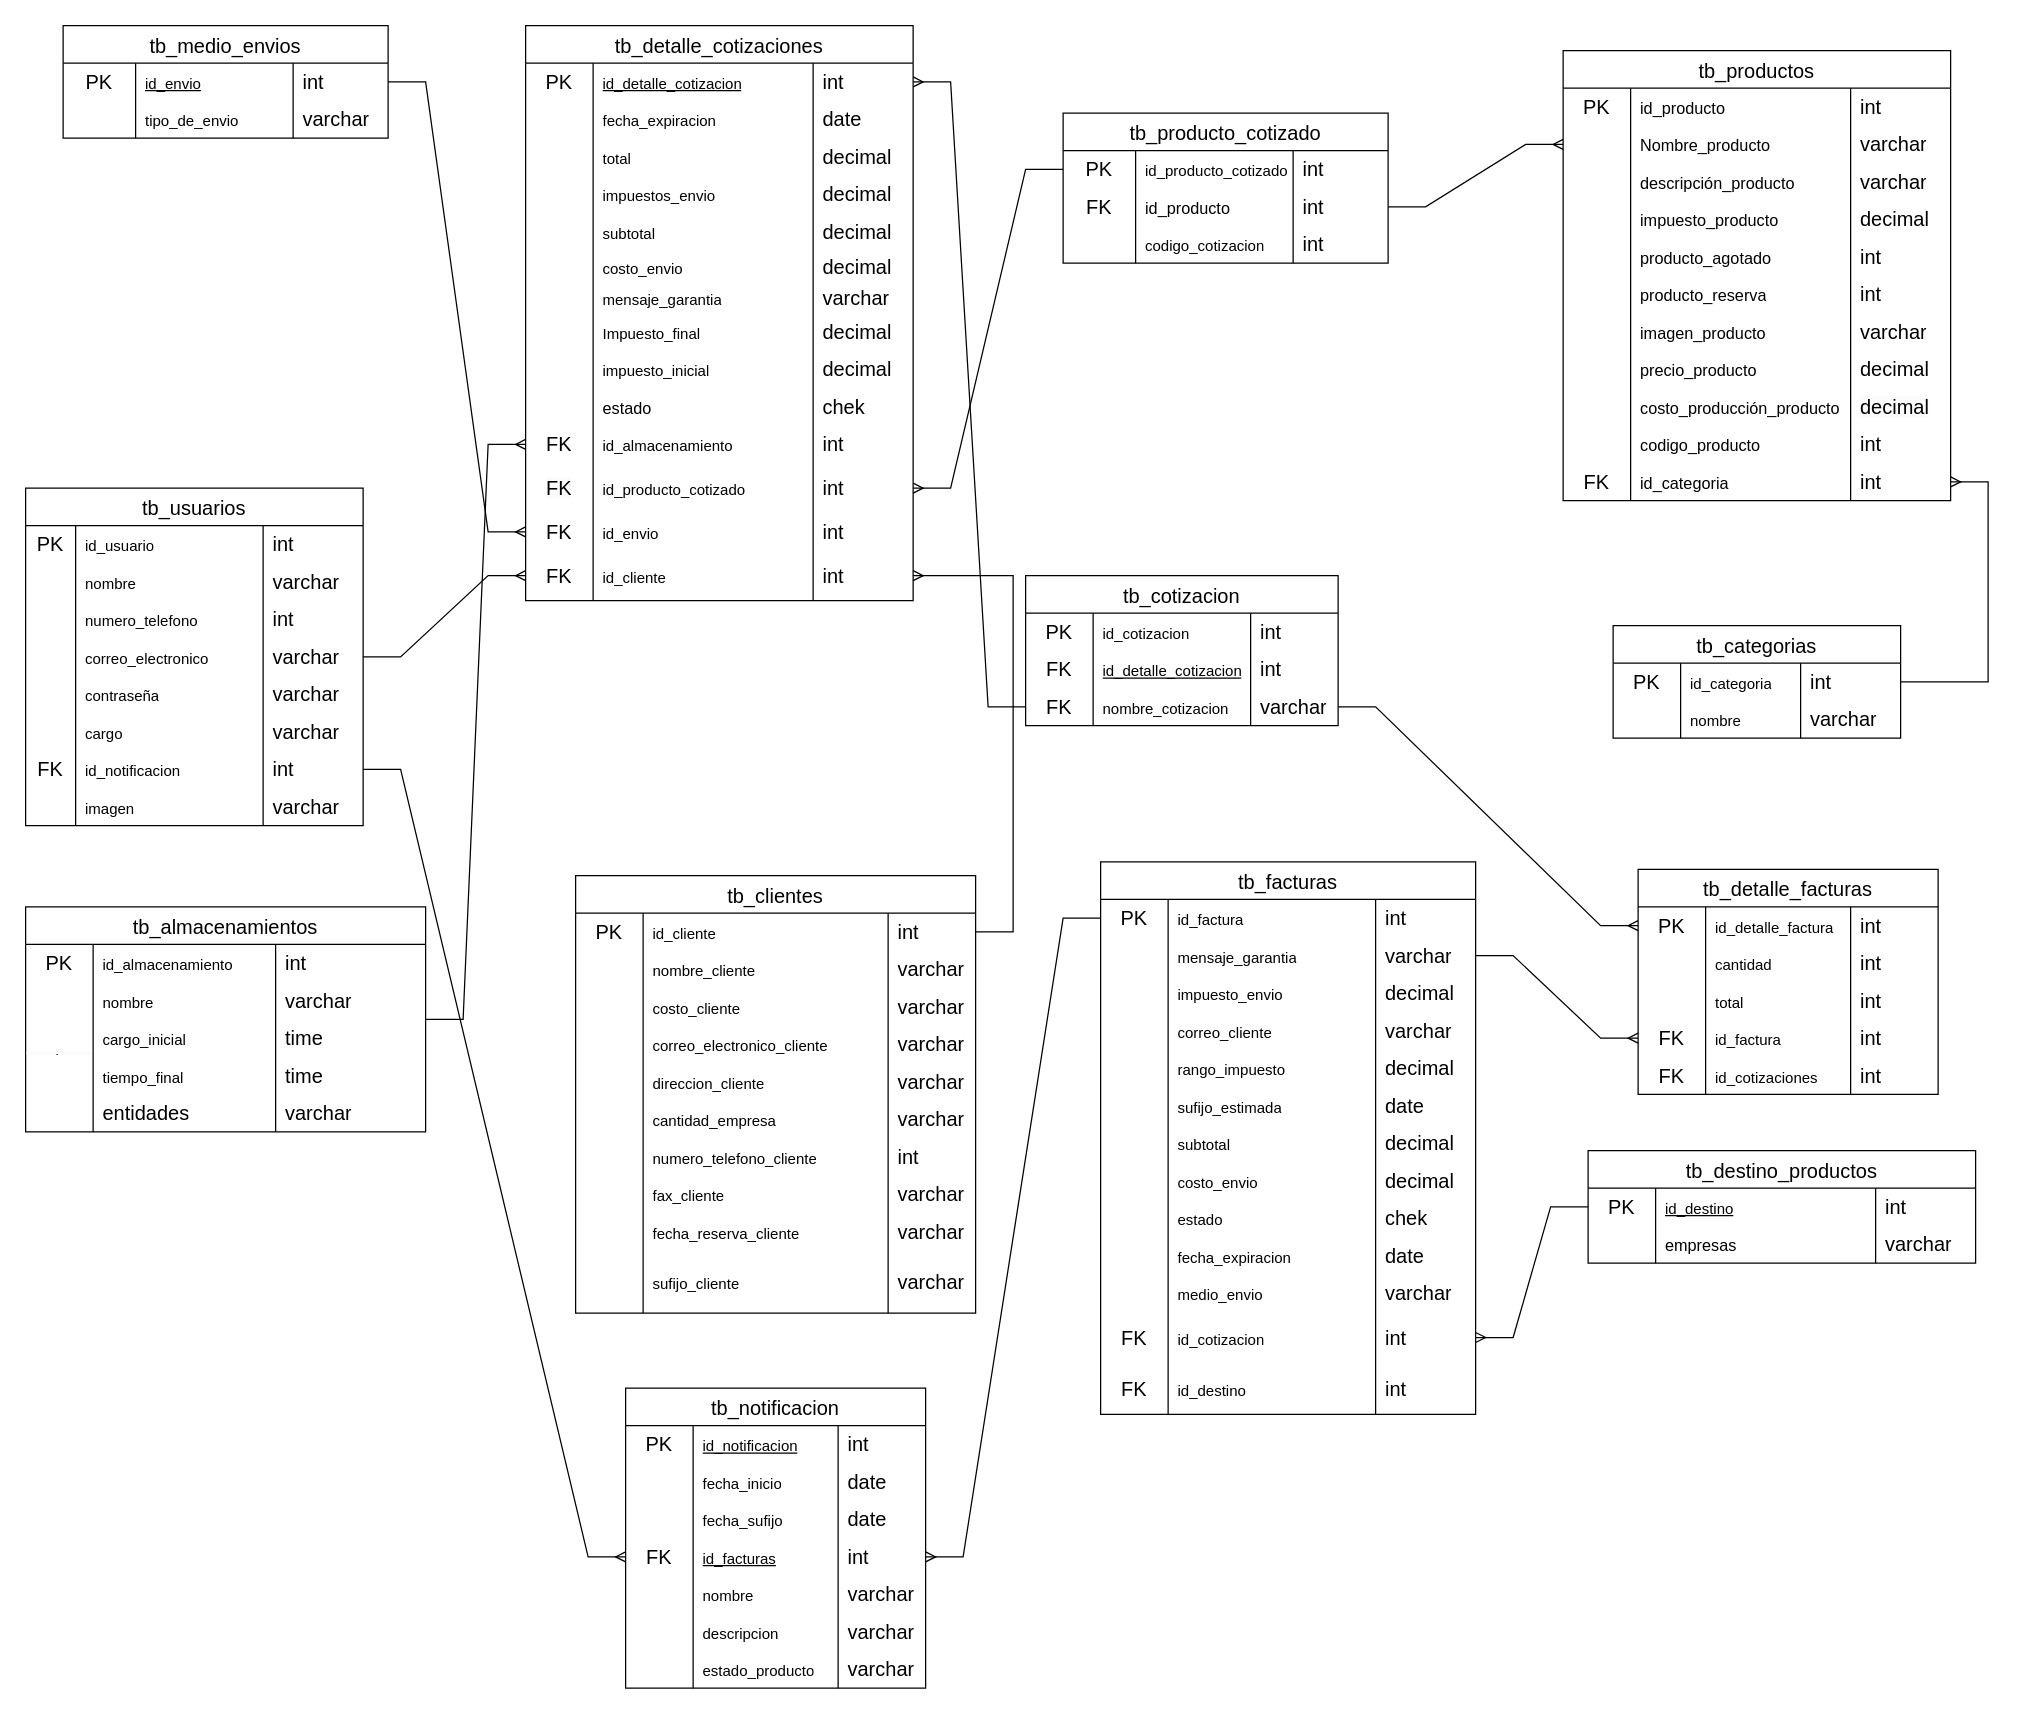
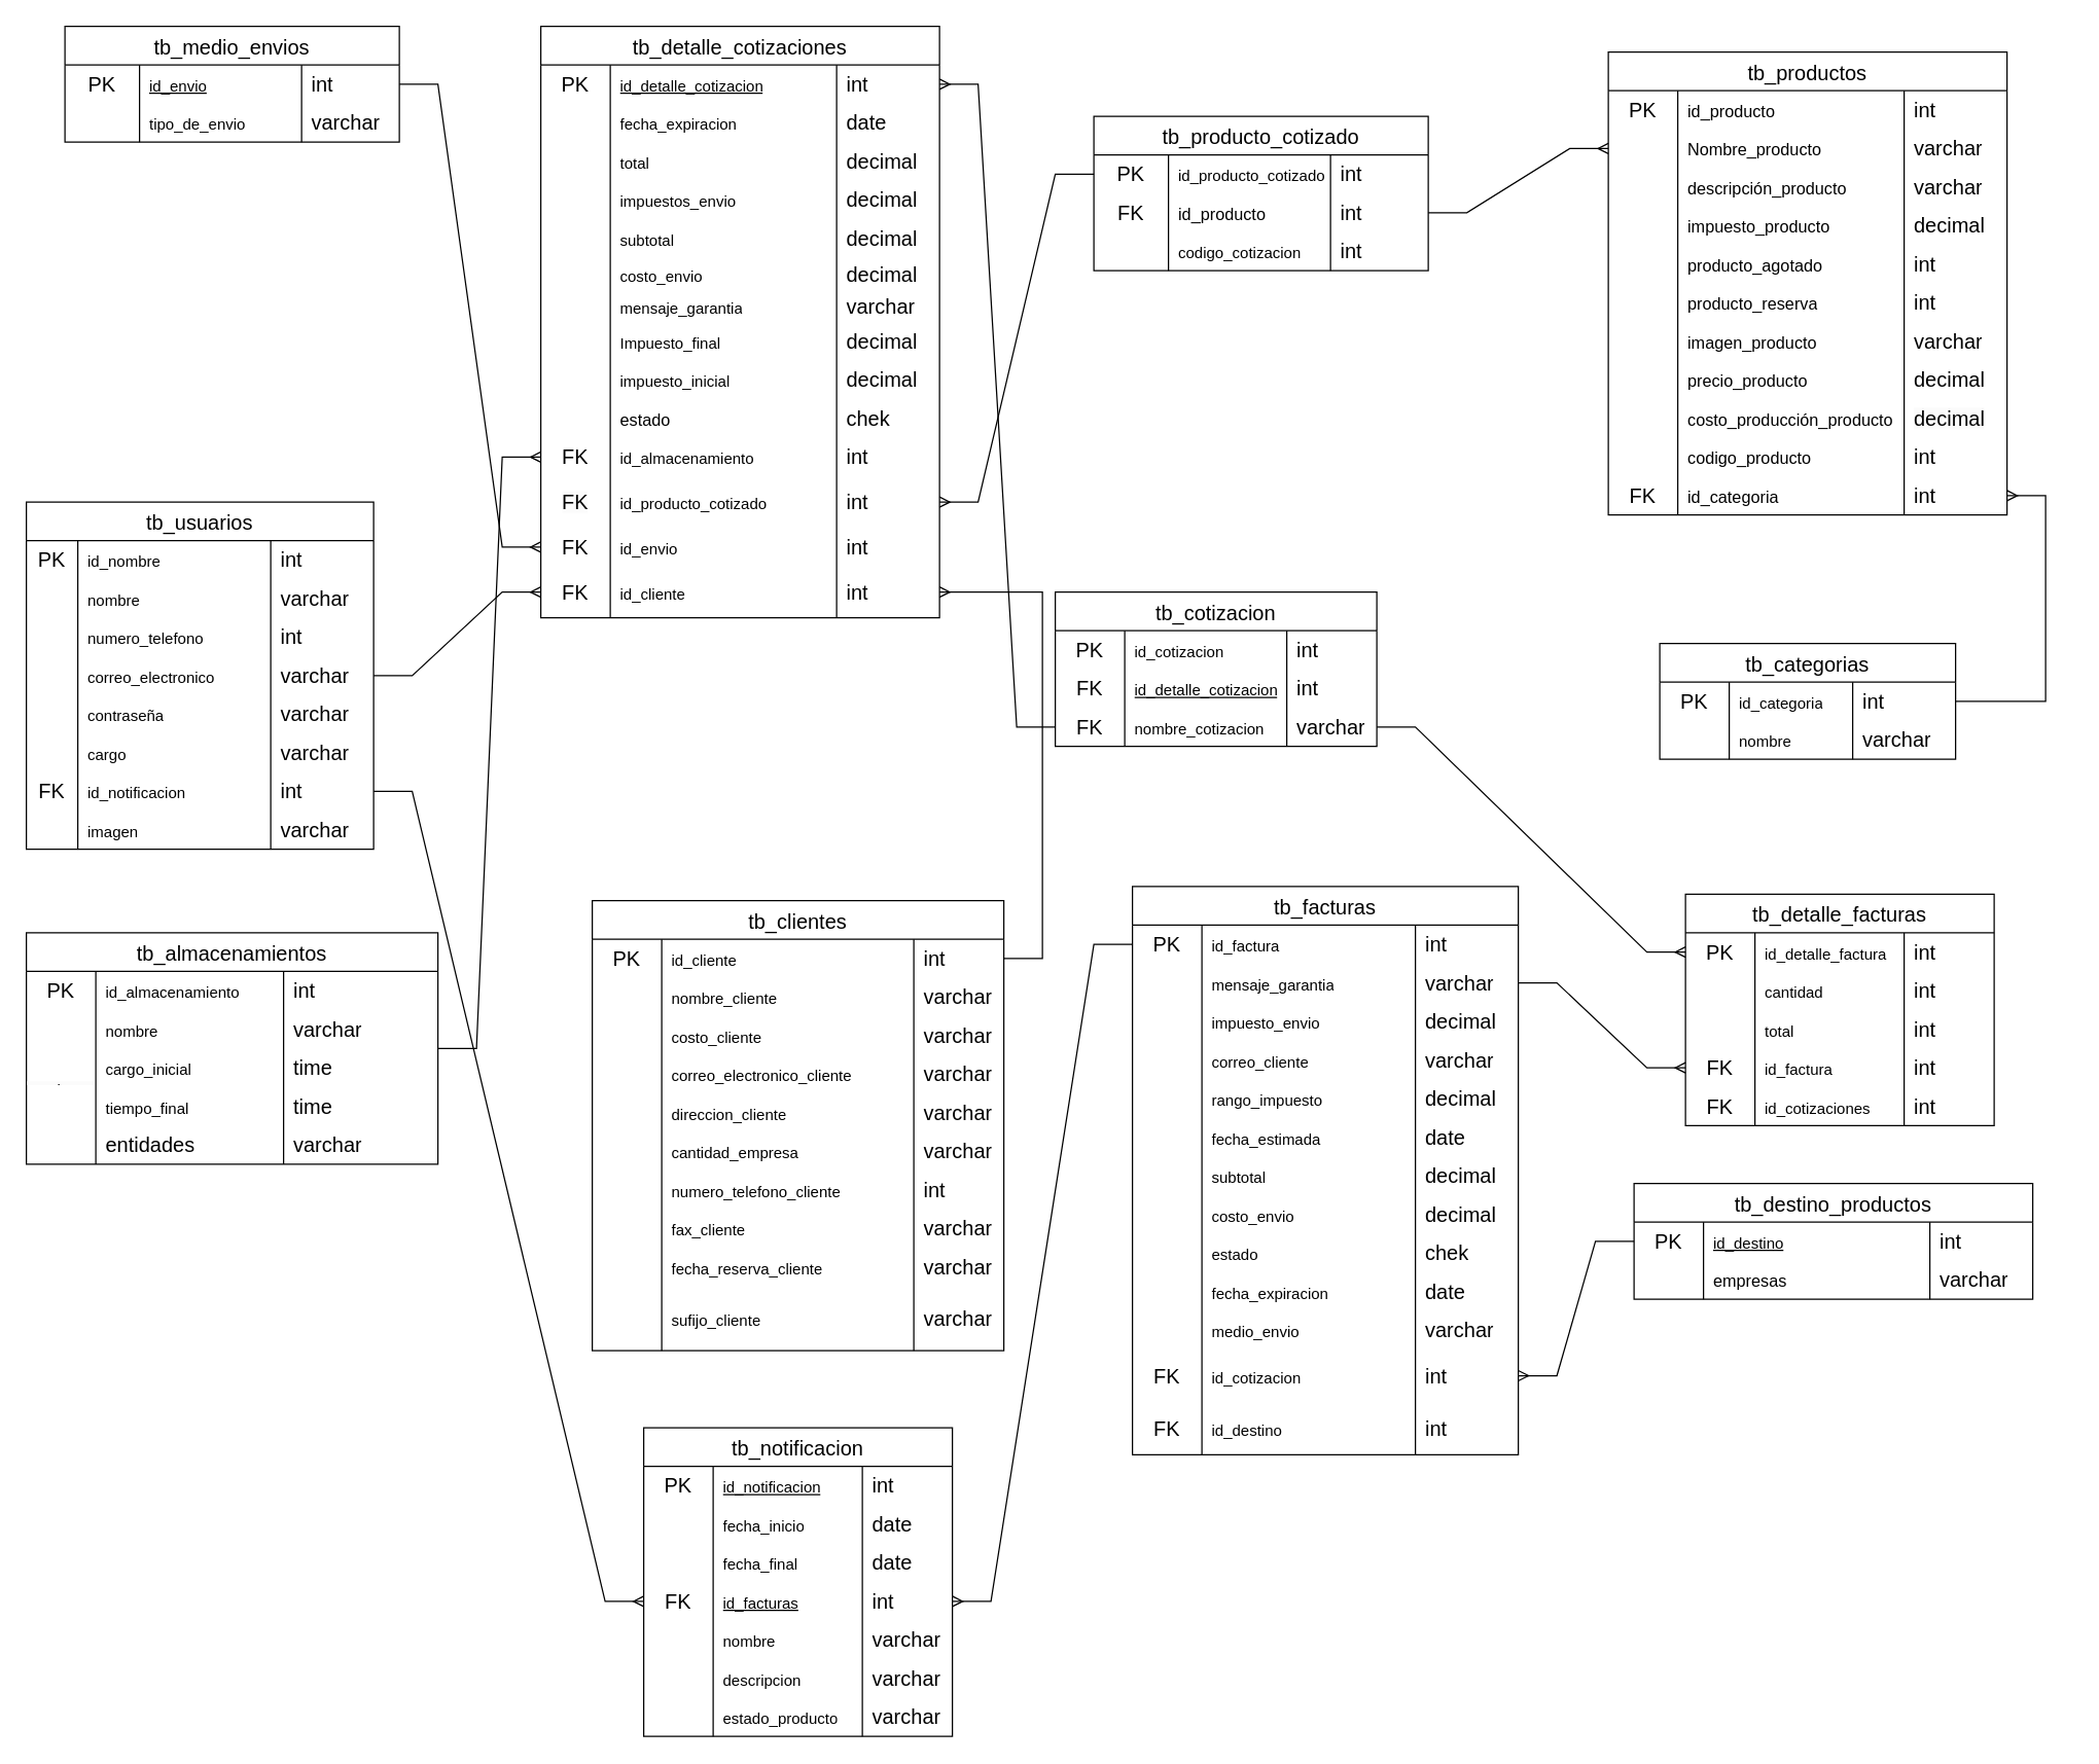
- <mxCell id="190" value="&lt;span style=&quot;font-size: 12px; text-wrap: nowrap;&quot;&gt;id_usuario&lt;/span&gt;" style="shape=partialRectangle;html=1;whiteSpace=wrap;connectable=0;fillColor=none;top=0;left=0;bottom=0;right=0;align=left;spacingLeft=6;overflow=hidden;strokeColor=inherit;fontSize=16;" parent="188" vertex="1"><mxGeometry x="40" width="150" height="30" as="geometry"><mxRectangle width="150" height="30" as="alternateBounds" /></mxGeometry></mxCell>
+ <mxCell id="190" value="&lt;span style=&quot;font-size: 12px; text-wrap: nowrap;&quot;&gt;id_nombre&lt;/span&gt;" style="shape=partialRectangle;html=1;whiteSpace=wrap;connectable=0;fillColor=none;top=0;left=0;bottom=0;right=0;align=left;spacingLeft=6;overflow=hidden;strokeColor=inherit;fontSize=16;" parent="188" vertex="1"><mxGeometry x="40" width="150" height="30" as="geometry"><mxRectangle width="150" height="30" as="alternateBounds" /></mxGeometry></mxCell>
- <mxCell id="127" value="&lt;span style=&quot;font-size: 12px; text-align: center;&quot;&gt;sufijo_estimada&lt;/span&gt;" style="shape=partialRectangle;html=1;whiteSpace=wrap;connectable=0;fillColor=none;top=0;left=0;bottom=0;right=0;align=left;spacingLeft=6;overflow=hidden;strokeColor=inherit;fontSize=16;" parent="125" vertex="1"><mxGeometry x="54" width="166" height="30" as="geometry"><mxRectangle width="166" height="30" as="alternateBounds" /></mxGeometry></mxCell>
+ <mxCell id="127" value="&lt;span style=&quot;font-size: 12px; text-align: center;&quot;&gt;fecha_estimada&lt;/span&gt;" style="shape=partialRectangle;html=1;whiteSpace=wrap;connectable=0;fillColor=none;top=0;left=0;bottom=0;right=0;align=left;spacingLeft=6;overflow=hidden;strokeColor=inherit;fontSize=16;" parent="125" vertex="1"><mxGeometry x="54" width="166" height="30" as="geometry"><mxRectangle width="166" height="30" as="alternateBounds" /></mxGeometry></mxCell>
- <mxCell id="283" value="&lt;span style=&quot;font-size: 12px; text-align: center;&quot;&gt;fecha_sufijo&lt;/span&gt;" style="shape=partialRectangle;html=1;whiteSpace=wrap;connectable=0;fillColor=none;top=0;left=0;bottom=0;right=0;align=left;spacingLeft=6;overflow=hidden;strokeColor=inherit;fontSize=16;fontStyle=0" parent="281" vertex="1"><mxGeometry x="54" width="116" height="30" as="geometry"><mxRectangle width="116" height="30" as="alternateBounds" /></mxGeometry></mxCell>
+ <mxCell id="283" value="&lt;span style=&quot;font-size: 12px; text-align: center;&quot;&gt;fecha_final&lt;/span&gt;" style="shape=partialRectangle;html=1;whiteSpace=wrap;connectable=0;fillColor=none;top=0;left=0;bottom=0;right=0;align=left;spacingLeft=6;overflow=hidden;strokeColor=inherit;fontSize=16;fontStyle=0" parent="281" vertex="1"><mxGeometry x="54" width="116" height="30" as="geometry"><mxRectangle width="116" height="30" as="alternateBounds" /></mxGeometry></mxCell>
